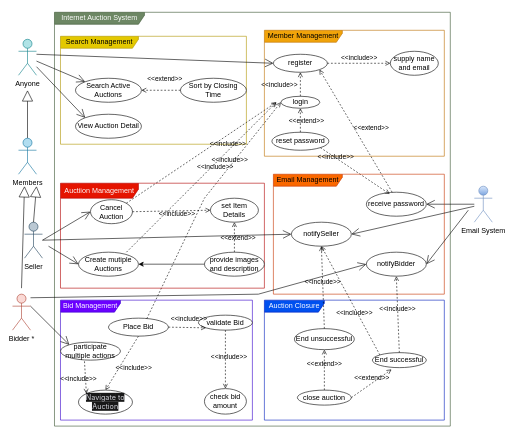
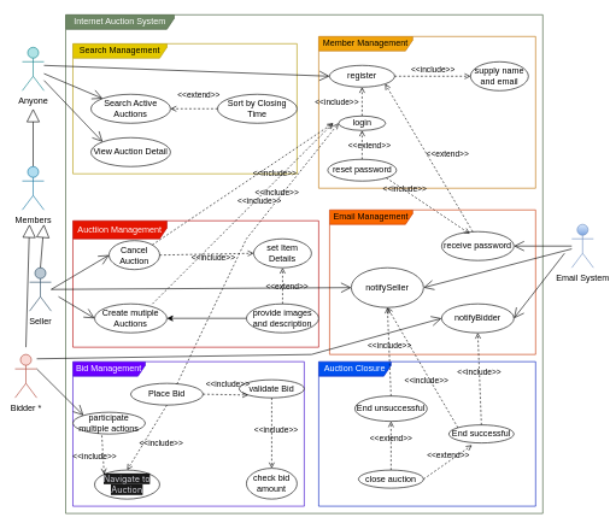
- <mxCell id="55" value="notifySeller" style="ellipse;whiteSpace=wrap;html=1;" parent="1" vertex="1"><mxGeometry x="485" y="370" width="100" height="40" as="geometry" /></mxCell>
+ <mxCell id="55" value="notifySeller" style="ellipse;whiteSpace=wrap;html=1;" parent="1" vertex="1"><mxGeometry x="485" y="370" width="100" height="55" as="geometry" /></mxCell>
